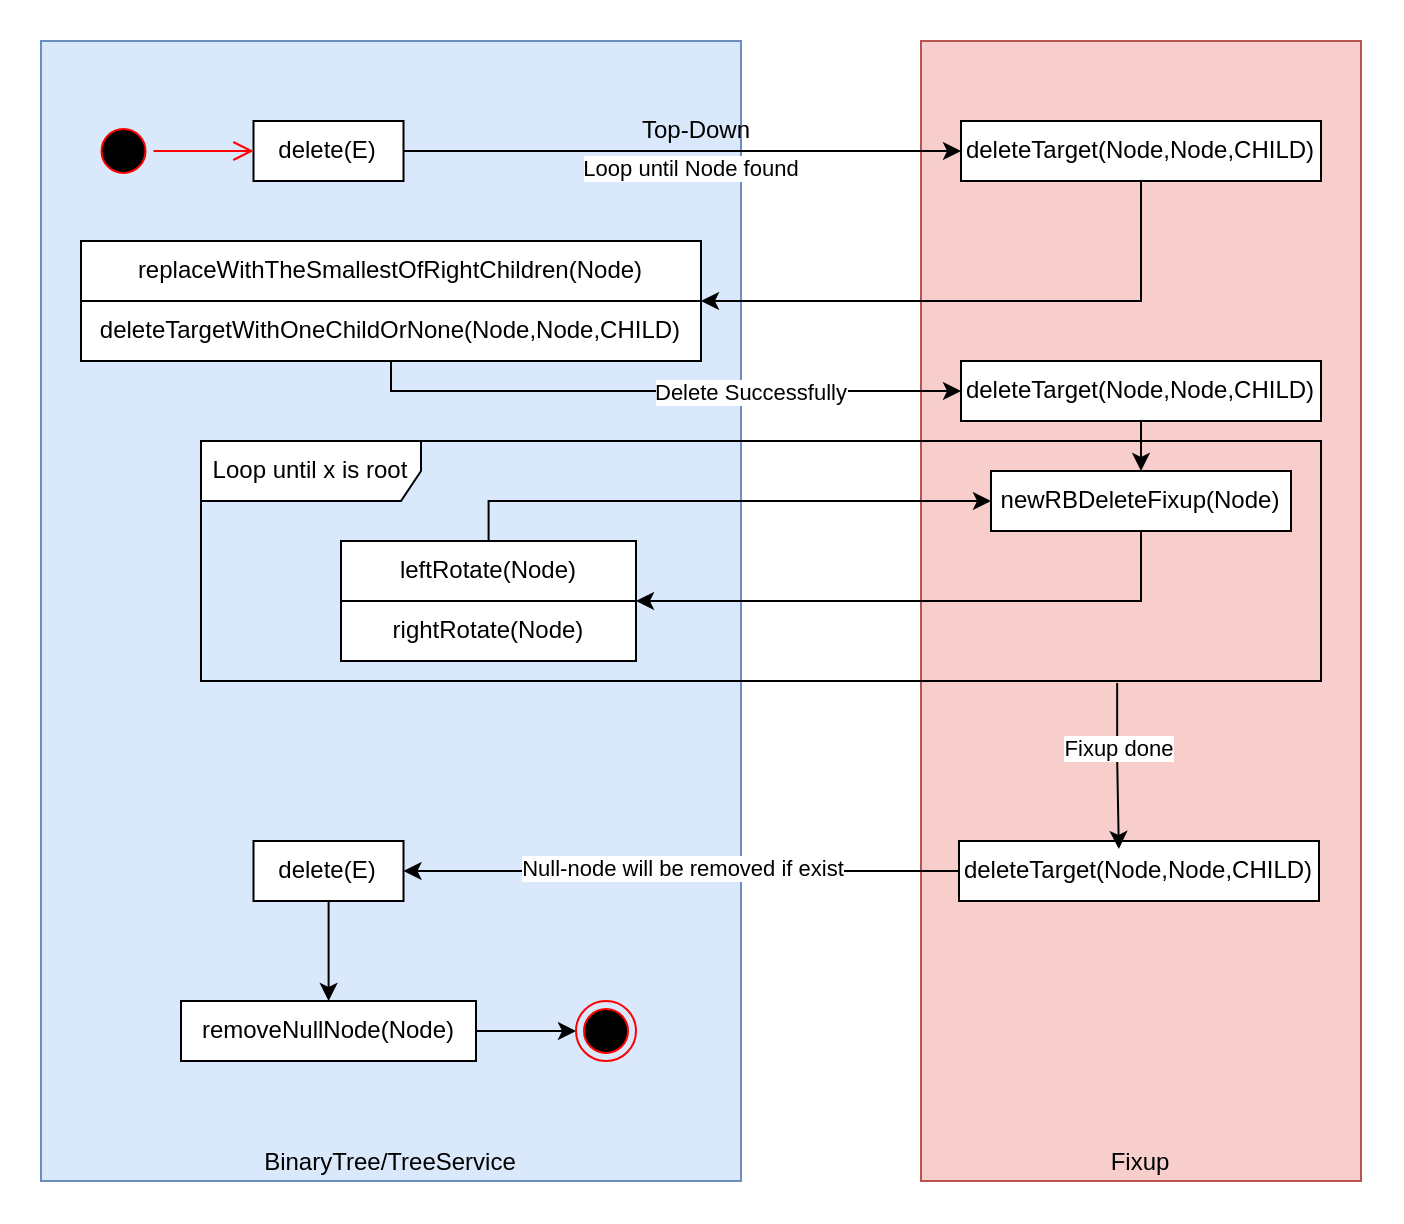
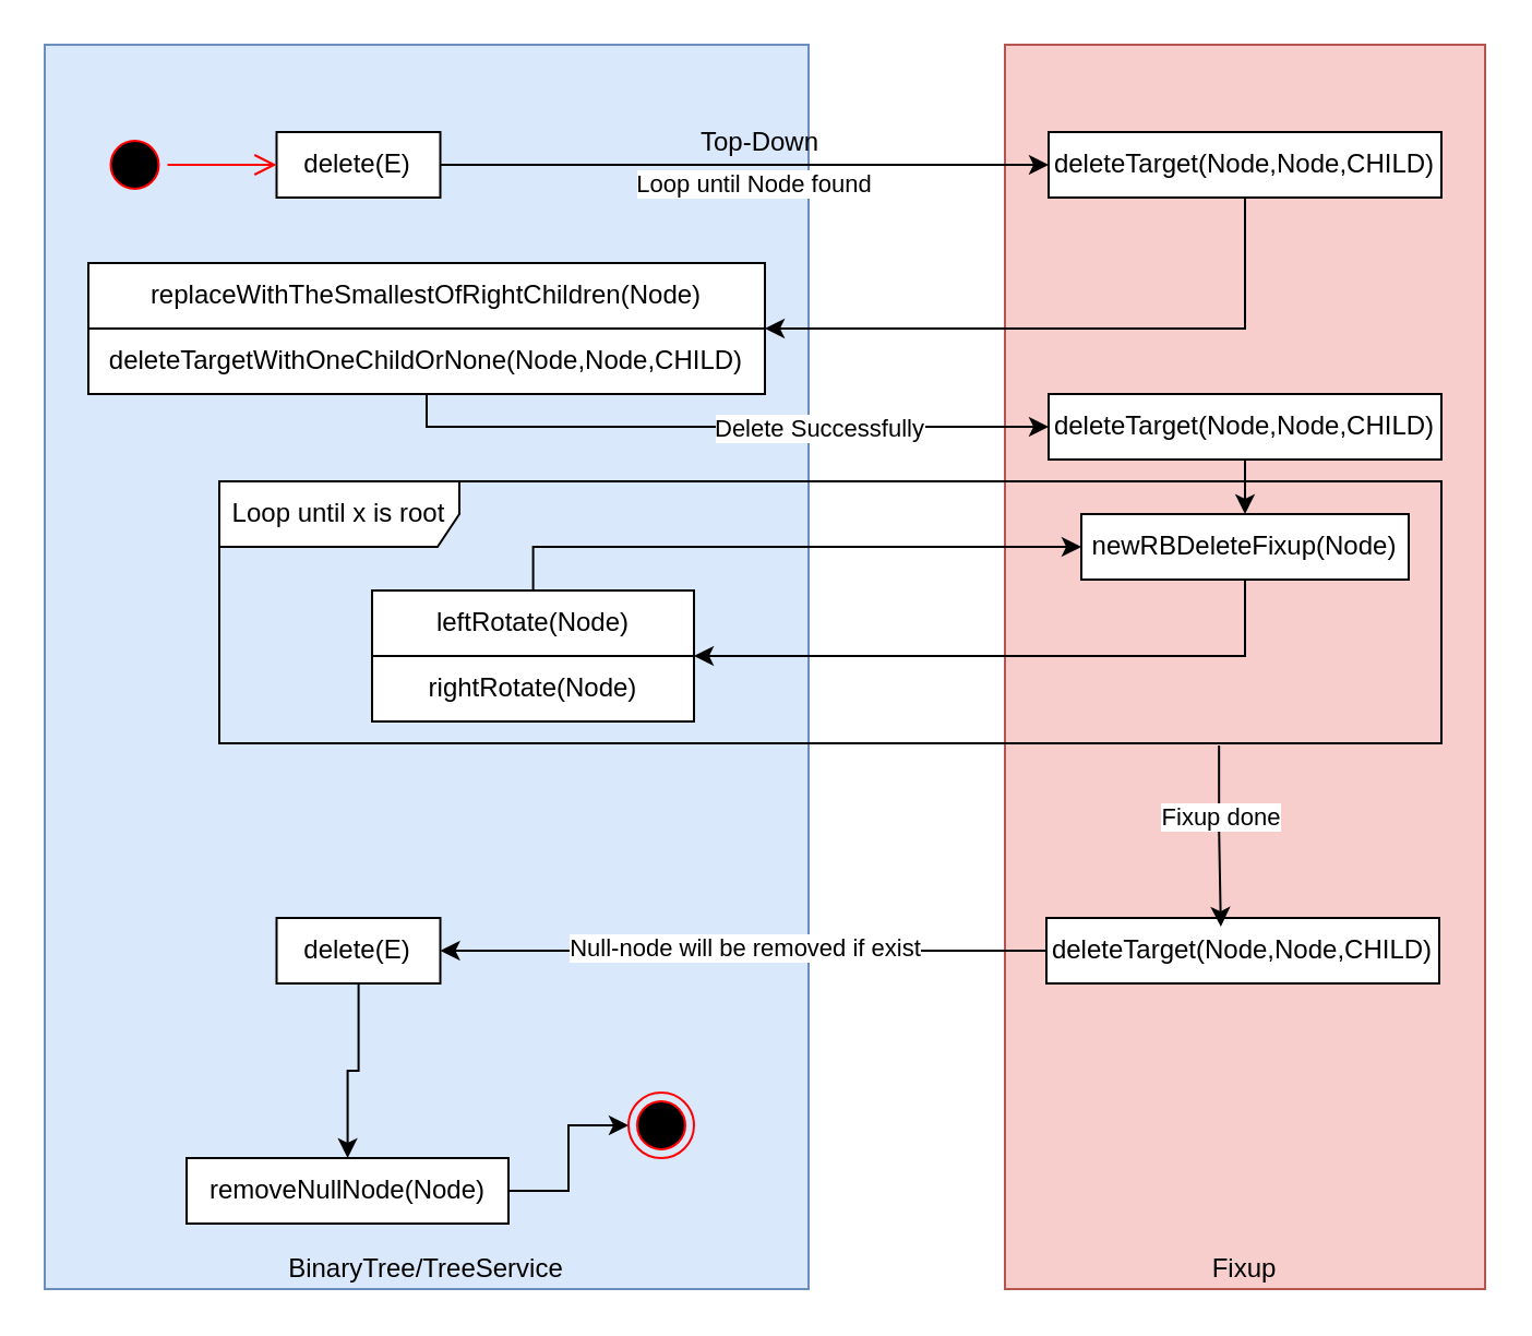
- <mxCell id="8" value="removeNullNode(Node)" style="html=1;whiteSpace=wrap;" parent="1" vertex="1"><mxGeometry x="90" y="500" width="147.5" height="30" as="geometry" /></mxCell>
+ <mxCell id="8" value="removeNullNode(Node)" style="html=1;whiteSpace=wrap;" parent="1" vertex="1"><mxGeometry x="85" y="530" width="147.5" height="30" as="geometry" /></mxCell>
